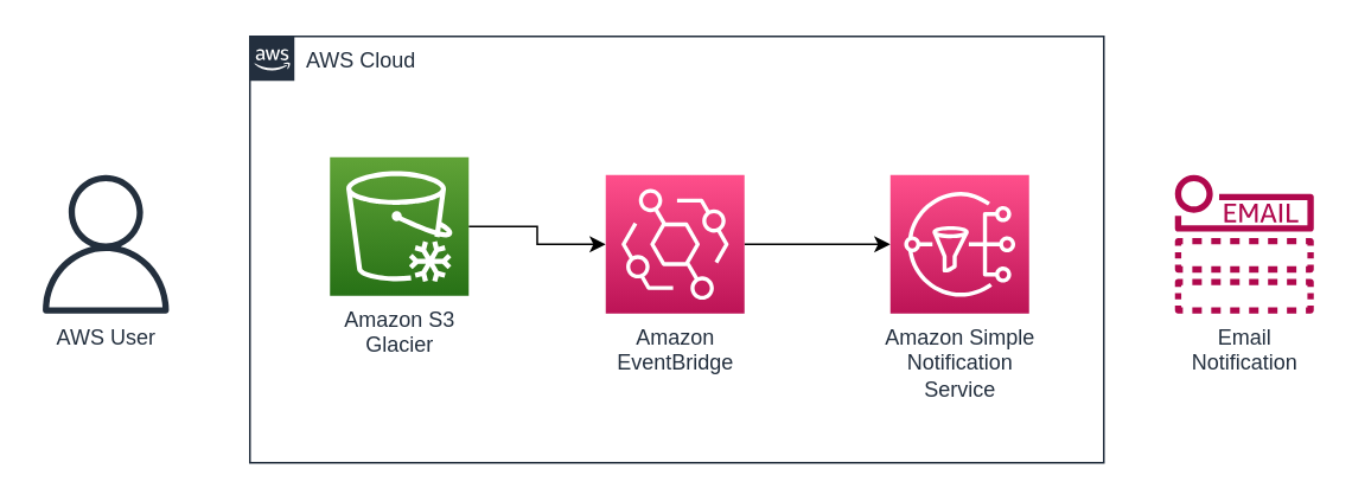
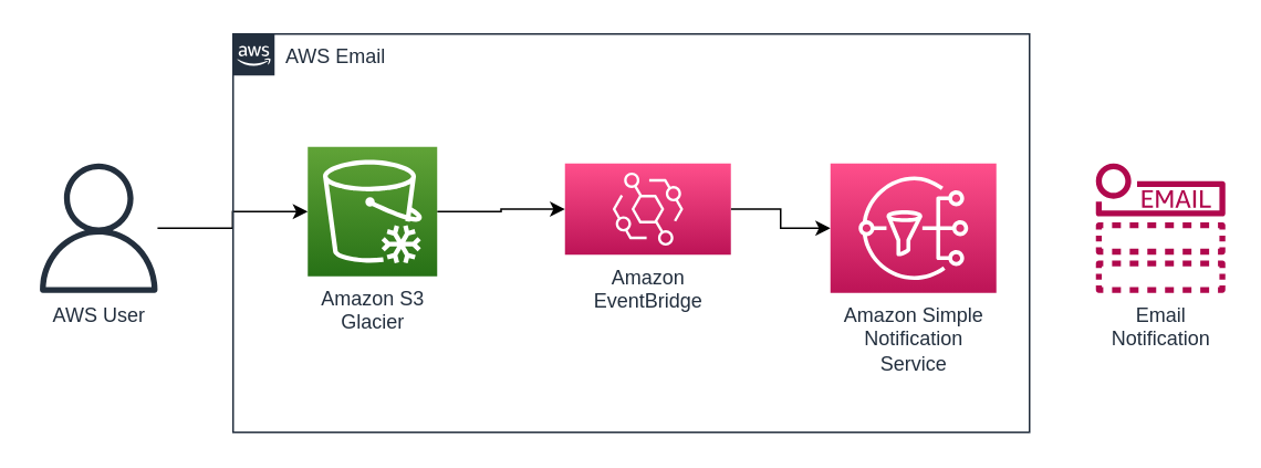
- <mxCell id="10" value="AWS Cloud" style="points=[[0,0],[0.25,0],[0.5,0],[0.75,0],[1,0],[1,0.25],[1,0.5],[1,0.75],[1,1],[0.75,1],[0.5,1],[0.25,1],[0,1],[0,0.75],[0,0.5],[0,0.25]];outlineConnect=0;gradientColor=none;html=1;whiteSpace=wrap;fontSize=12;fontStyle=0;container=1;pointerEvents=0;collapsible=0;recursiveResize=0;shape=mxgraph.aws4.group;grIcon=mxgraph.aws4.group_aws_cloud_alt;strokeColor=#232F3E;fillColor=none;verticalAlign=top;align=left;spacingLeft=30;fontColor=#232F3E;dashed=0;" vertex="1" parent="1"><mxGeometry x="140" y="20" width="480" height="240" as="geometry" /></mxCell>
+ <mxCell id="10" value="AWS Email" style="points=[[0,0],[0.25,0],[0.5,0],[0.75,0],[1,0],[1,0.25],[1,0.5],[1,0.75],[1,1],[0.75,1],[0.5,1],[0.25,1],[0,1],[0,0.75],[0,0.5],[0,0.25]];outlineConnect=0;gradientColor=none;html=1;whiteSpace=wrap;fontSize=12;fontStyle=0;container=1;pointerEvents=0;collapsible=0;recursiveResize=0;shape=mxgraph.aws4.group;grIcon=mxgraph.aws4.group_aws_cloud_alt;strokeColor=#232F3E;fillColor=none;verticalAlign=top;align=left;spacingLeft=30;fontColor=#232F3E;dashed=0;" vertex="1" parent="1"><mxGeometry x="140" y="20" width="480" height="240" as="geometry" /></mxCell>
+ <mxCell id="2" style="edgeStyle=orthogonalEdgeStyle;rounded=0;orthogonalLoop=1;jettySize=auto;html=1;" edge="1" parent="1" source="3" target="5"><mxGeometry relative="1" as="geometry" /></mxCell>
- <mxCell id="7" value="Amazon&lt;br&gt;EventBridge" style="sketch=0;points=[[0,0,0],[0.25,0,0],[0.5,0,0],[0.75,0,0],[1,0,0],[0,1,0],[0.25,1,0],[0.5,1,0],[0.75,1,0],[1,1,0],[0,0.25,0],[0,0.5,0],[0,0.75,0],[1,0.25,0],[1,0.5,0],[1,0.75,0]];outlineConnect=0;fontColor=#232F3E;gradientColor=#FF4F8B;gradientDirection=north;fillColor=#BC1356;strokeColor=#ffffff;dashed=0;verticalLabelPosition=bottom;verticalAlign=top;align=center;html=1;fontSize=12;fontStyle=0;aspect=fixed;shape=mxgraph.aws4.resourceIcon;resIcon=mxgraph.aws4.eventbridge;" vertex="1" parent="1"><mxGeometry x="340" y="98" width="78" height="78" as="geometry" /></mxCell>
+ <mxCell id="7" value="Amazon&lt;br&gt;EventBridge" style="sketch=0;points=[[0,0,0],[0.25,0,0],[0.5,0,0],[0.75,0,0],[1,0,0],[0,1,0],[0.25,1,0],[0.5,1,0],[0.75,1,0],[1,1,0],[0,0.25,0],[0,0.5,0],[0,0.75,0],[1,0.25,0],[1,0.5,0],[1,0.75,0]];outlineConnect=0;fontColor=#232F3E;gradientColor=#FF4F8B;gradientDirection=north;fillColor=#BC1356;strokeColor=#ffffff;dashed=0;verticalLabelPosition=bottom;verticalAlign=top;align=center;html=1;fontSize=12;fontStyle=0;aspect=fixed;shape=mxgraph.aws4.resourceIcon;resIcon=mxgraph.aws4.eventbridge;" vertex="1" parent="1"><mxGeometry x="340" y="98" width="100" height="55" as="geometry" /></mxCell>
- <mxCell id="8" value="Amazon Simple&lt;br&gt;Notification&lt;br&gt;Service" style="sketch=0;points=[[0,0,0],[0.25,0,0],[0.5,0,0],[0.75,0,0],[1,0,0],[0,1,0],[0.25,1,0],[0.5,1,0],[0.75,1,0],[1,1,0],[0,0.25,0],[0,0.5,0],[0,0.75,0],[1,0.25,0],[1,0.5,0],[1,0.75,0]];outlineConnect=0;fontColor=#232F3E;gradientColor=#FF4F8B;gradientDirection=north;fillColor=#BC1356;strokeColor=#ffffff;dashed=0;verticalLabelPosition=bottom;verticalAlign=top;align=center;html=1;fontSize=12;fontStyle=0;aspect=fixed;shape=mxgraph.aws4.resourceIcon;resIcon=mxgraph.aws4.sns;" vertex="1" parent="1"><mxGeometry x="500" y="98" width="78" height="78" as="geometry" /></mxCell>
+ <mxCell id="8" value="Amazon Simple&lt;br&gt;Notification&lt;br&gt;Service" style="sketch=0;points=[[0,0,0],[0.25,0,0],[0.5,0,0],[0.75,0,0],[1,0,0],[0,1,0],[0.25,1,0],[0.5,1,0],[0.75,1,0],[1,1,0],[0,0.25,0],[0,0.5,0],[0,0.75,0],[1,0.25,0],[1,0.5,0],[1,0.75,0]];outlineConnect=0;fontColor=#232F3E;gradientColor=#FF4F8B;gradientDirection=north;fillColor=#BC1356;strokeColor=#ffffff;dashed=0;verticalLabelPosition=bottom;verticalAlign=top;align=center;html=1;fontSize=12;fontStyle=0;aspect=fixed;shape=mxgraph.aws4.resourceIcon;resIcon=mxgraph.aws4.sns;" vertex="1" parent="1"><mxGeometry x="500" y="98" width="100" height="78" as="geometry" /></mxCell>
